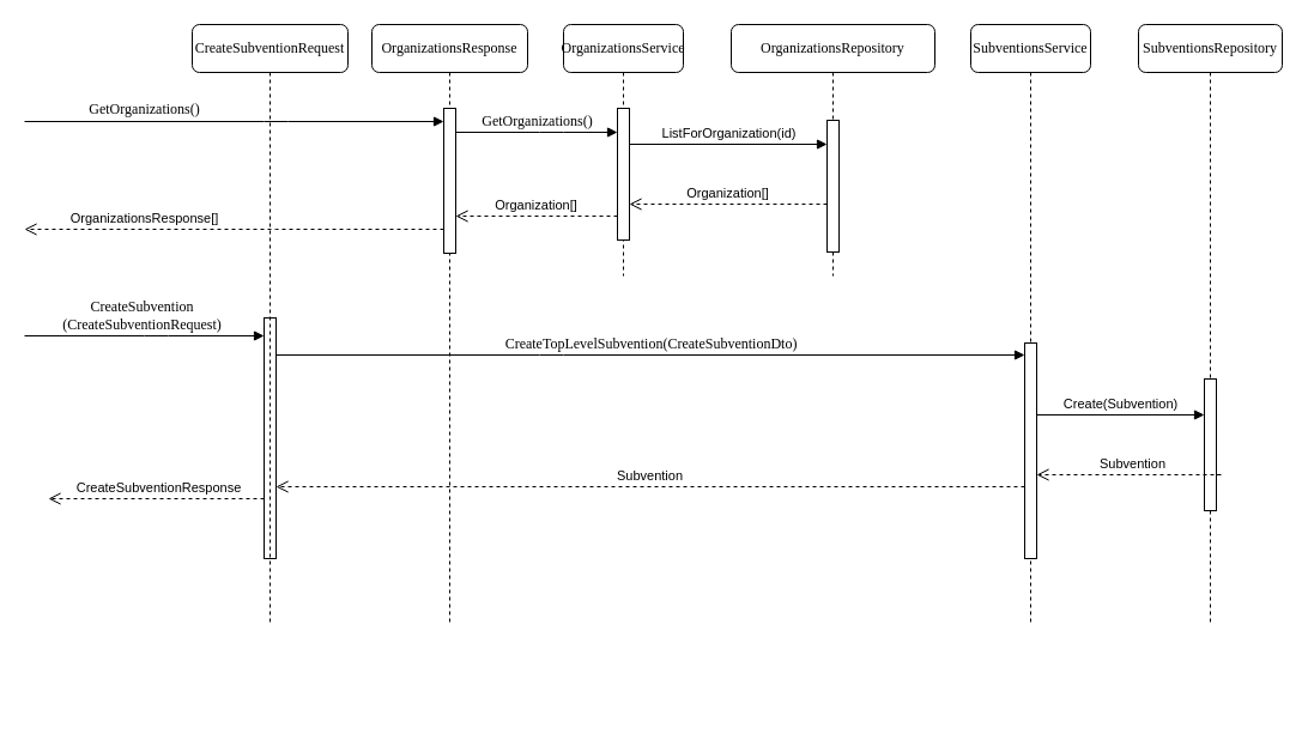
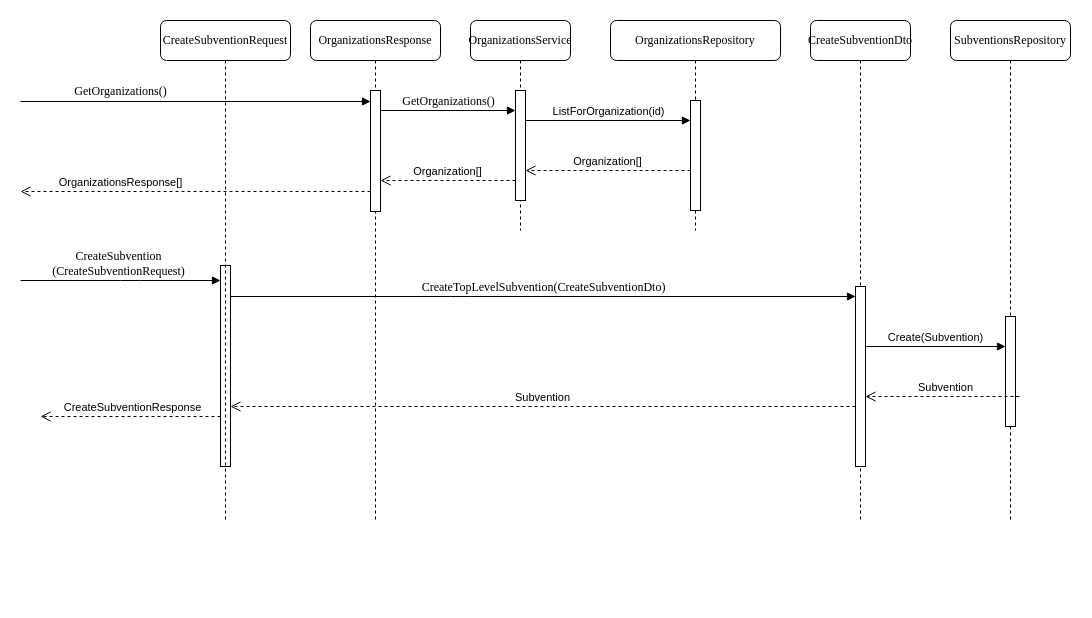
- <mxCell id="7" value="SubventionsService" style="shape=umlLifeline;perimeter=lifelinePerimeter;whiteSpace=wrap;html=1;container=1;collapsible=0;recursiveResize=0;outlineConnect=0;rounded=1;shadow=0;comic=0;labelBackgroundColor=none;strokeWidth=1;fontFamily=Verdana;fontSize=12;align=center;" parent="1" vertex="1"><mxGeometry x="810" y="20" width="100" height="500" as="geometry" /></mxCell>
+ <mxCell id="7" value="CreateSubventionDto" style="shape=umlLifeline;perimeter=lifelinePerimeter;whiteSpace=wrap;html=1;container=1;collapsible=0;recursiveResize=0;outlineConnect=0;rounded=1;shadow=0;comic=0;labelBackgroundColor=none;strokeWidth=1;fontFamily=Verdana;fontSize=12;align=center;" parent="1" vertex="1"><mxGeometry x="810" y="20" width="100" height="500" as="geometry" /></mxCell>
